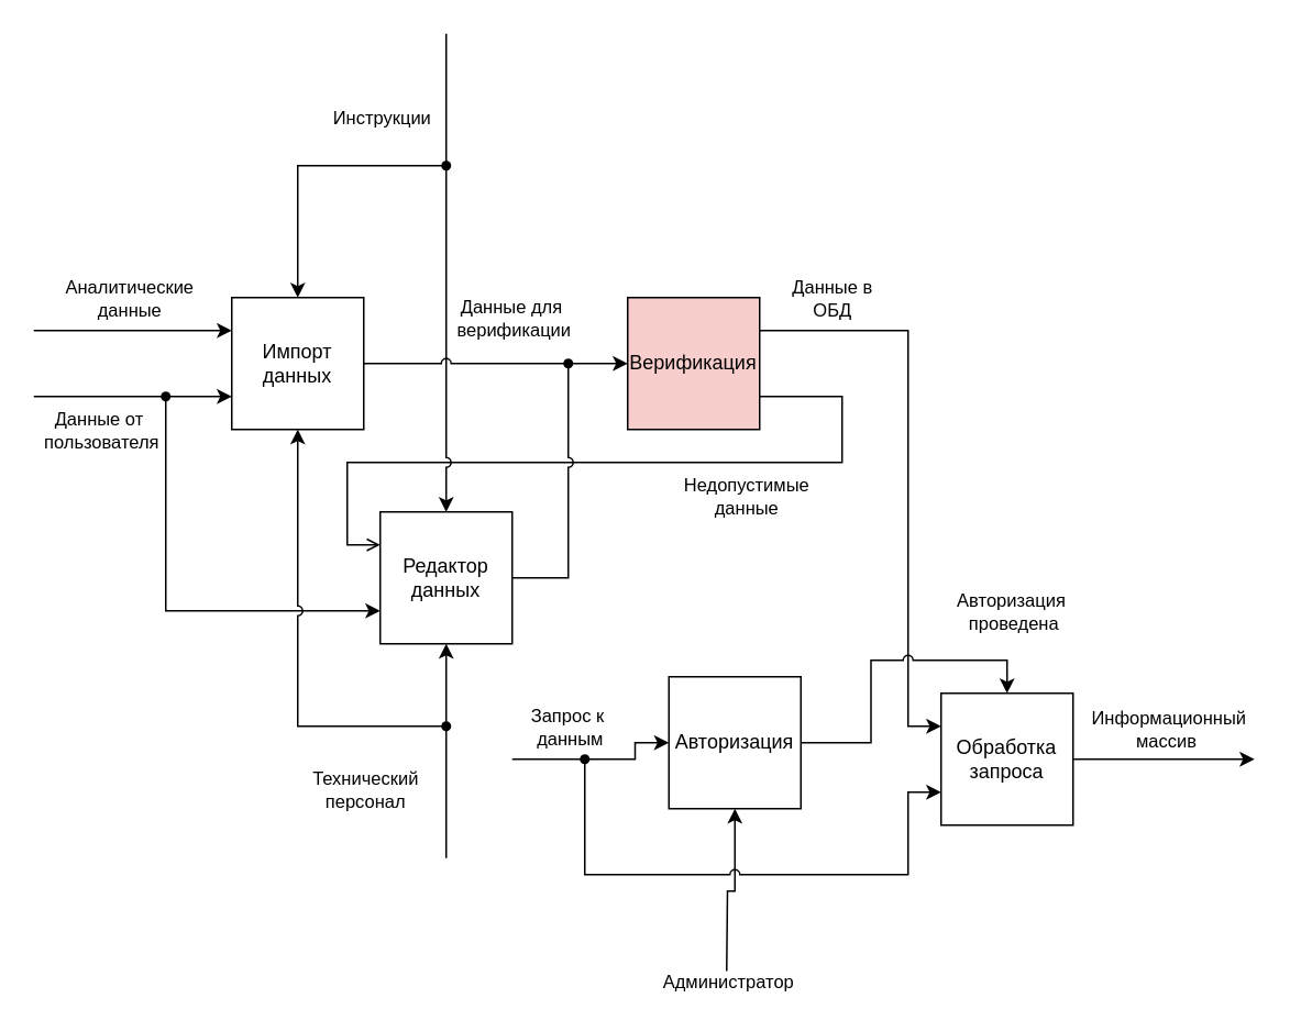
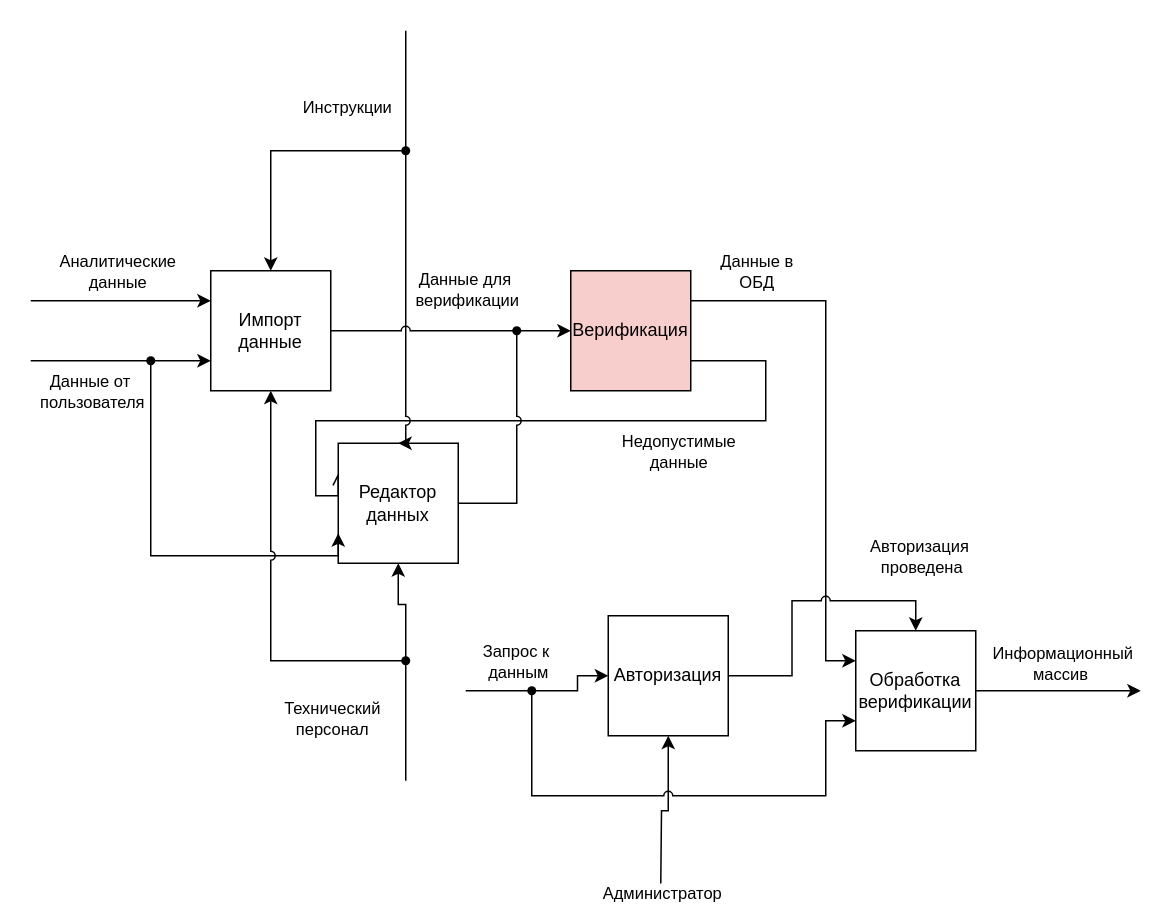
- <mxCell id="4" value="Импорт данных" style="whiteSpace=wrap;html=1;aspect=fixed;" parent="1" vertex="1"><mxGeometry x="140" y="180" width="80" height="80" as="geometry" /></mxCell>
+ <mxCell id="4" value="Импорт данные" style="whiteSpace=wrap;html=1;aspect=fixed;" parent="1" vertex="1"><mxGeometry x="140" y="180" width="80" height="80" as="geometry" /></mxCell>
- <mxCell id="15" value="Редактор данных" style="whiteSpace=wrap;html=1;aspect=fixed;" parent="1" vertex="1"><mxGeometry x="230" y="310" width="80" height="80" as="geometry" /></mxCell>
+ <mxCell id="15" value="Редактор данных" style="whiteSpace=wrap;html=1;aspect=fixed;" parent="1" vertex="1"><mxGeometry x="225" y="295" width="80" height="80" as="geometry" /></mxCell>
- <mxCell id="43" value="Обработка запроса" style="whiteSpace=wrap;html=1;aspect=fixed;" parent="1" vertex="1"><mxGeometry x="570" y="420" width="80" height="80" as="geometry" /></mxCell>
+ <mxCell id="43" value="Обработка верификации" style="whiteSpace=wrap;html=1;aspect=fixed;" parent="1" vertex="1"><mxGeometry x="570" y="420" width="80" height="80" as="geometry" /></mxCell>
